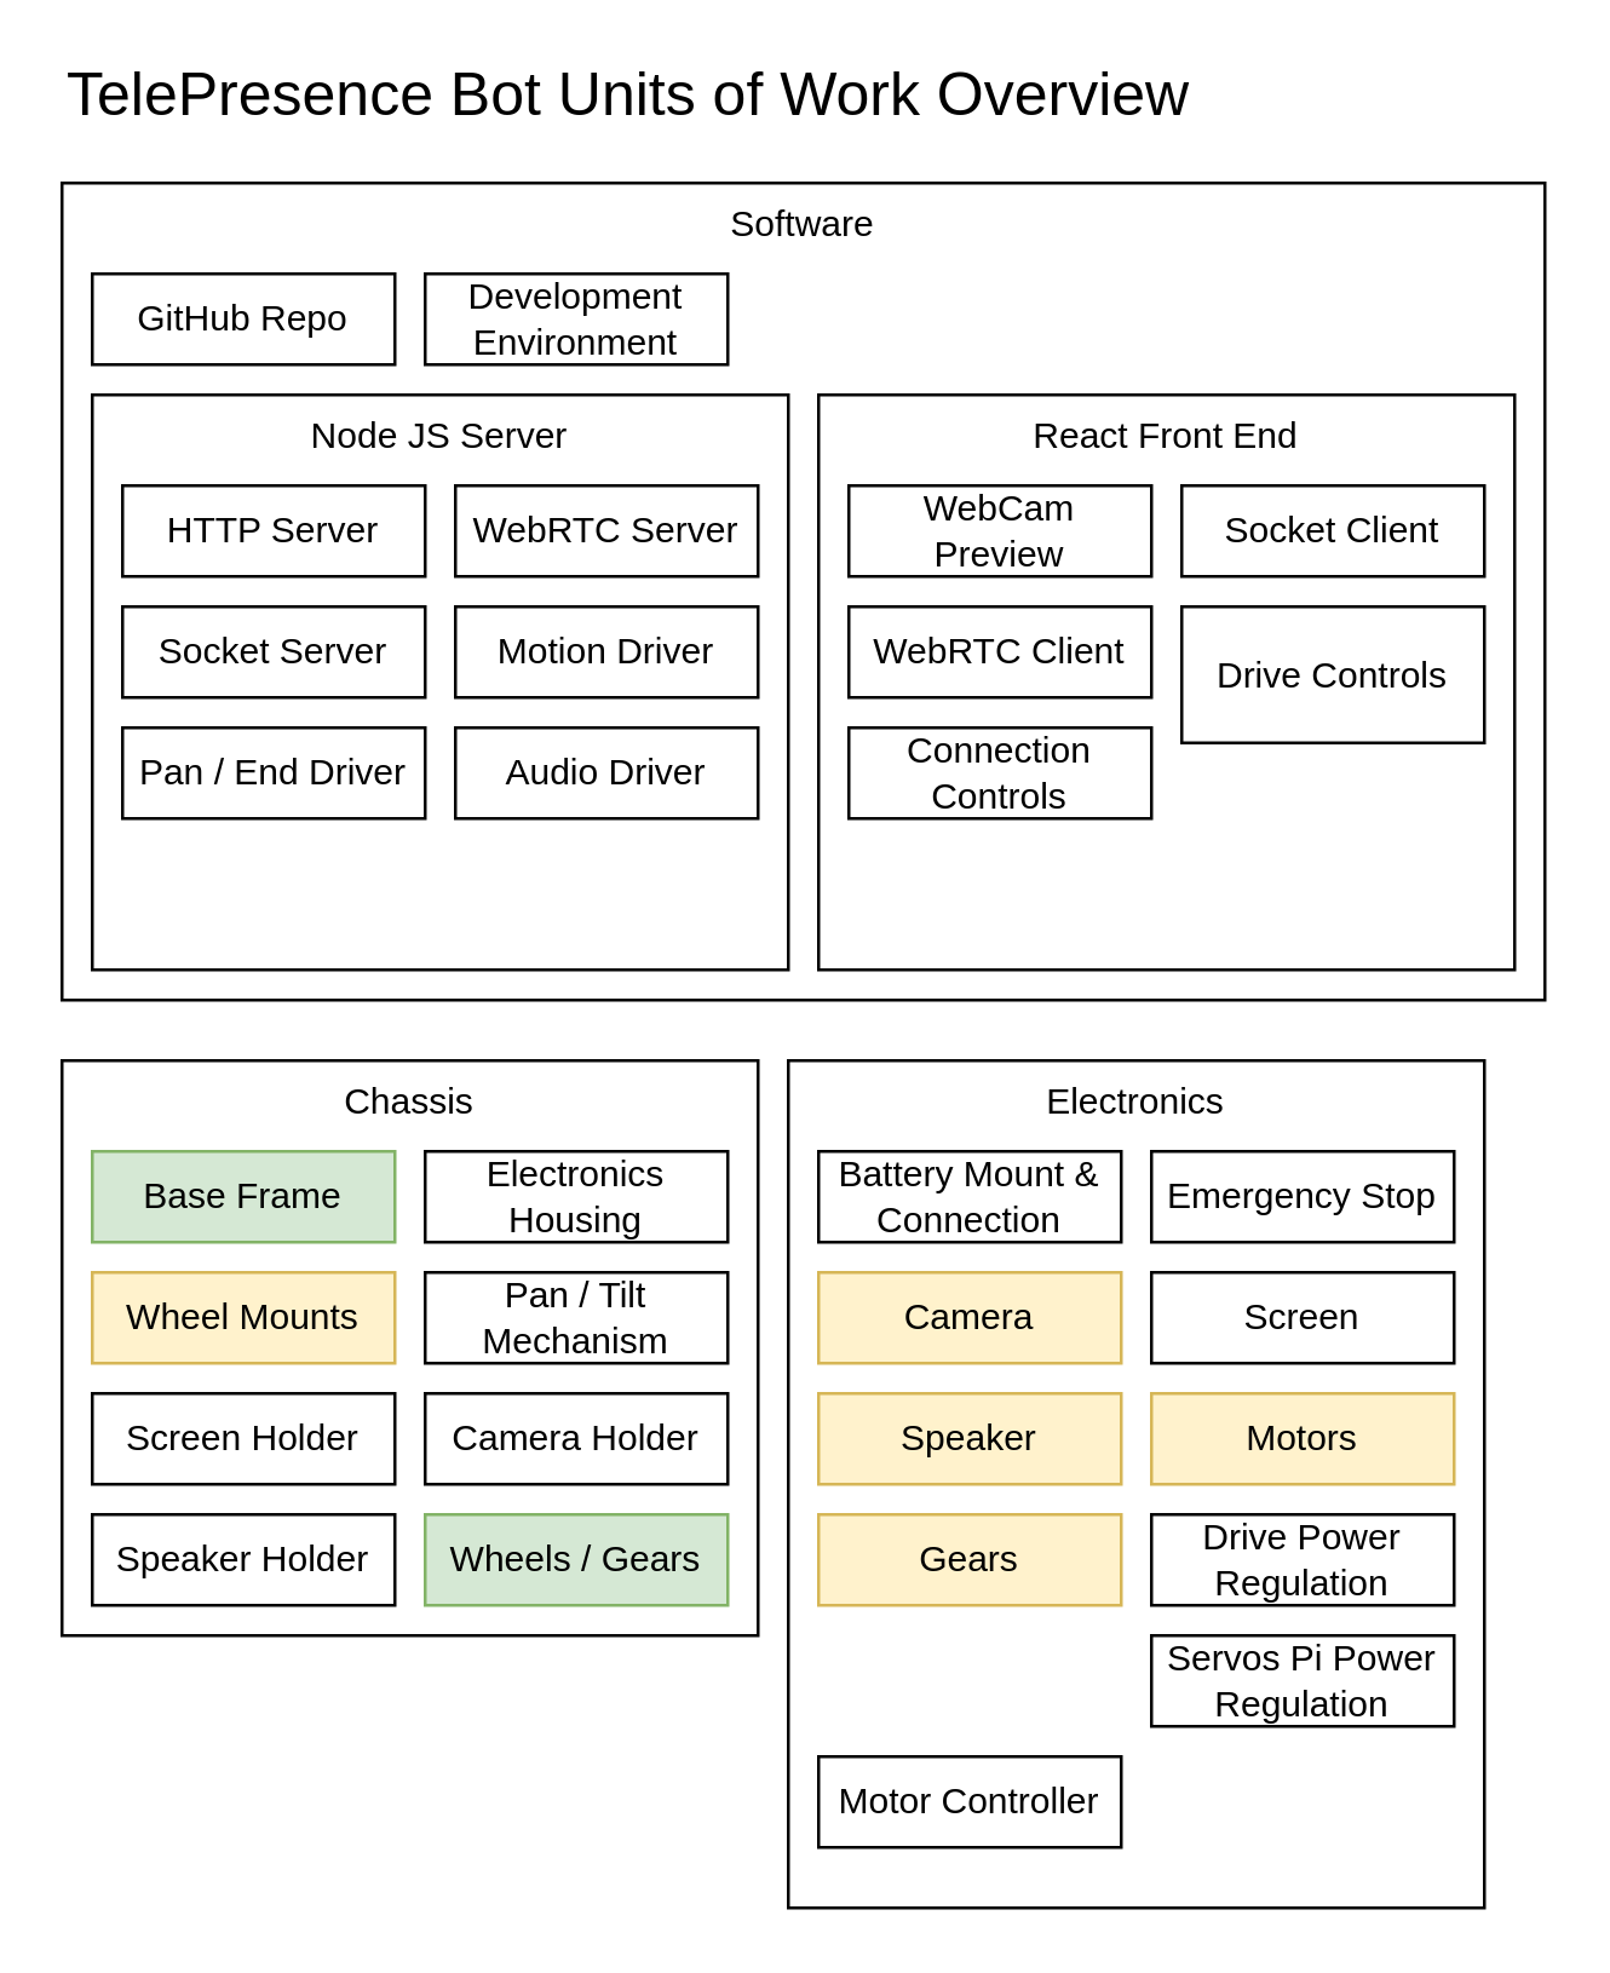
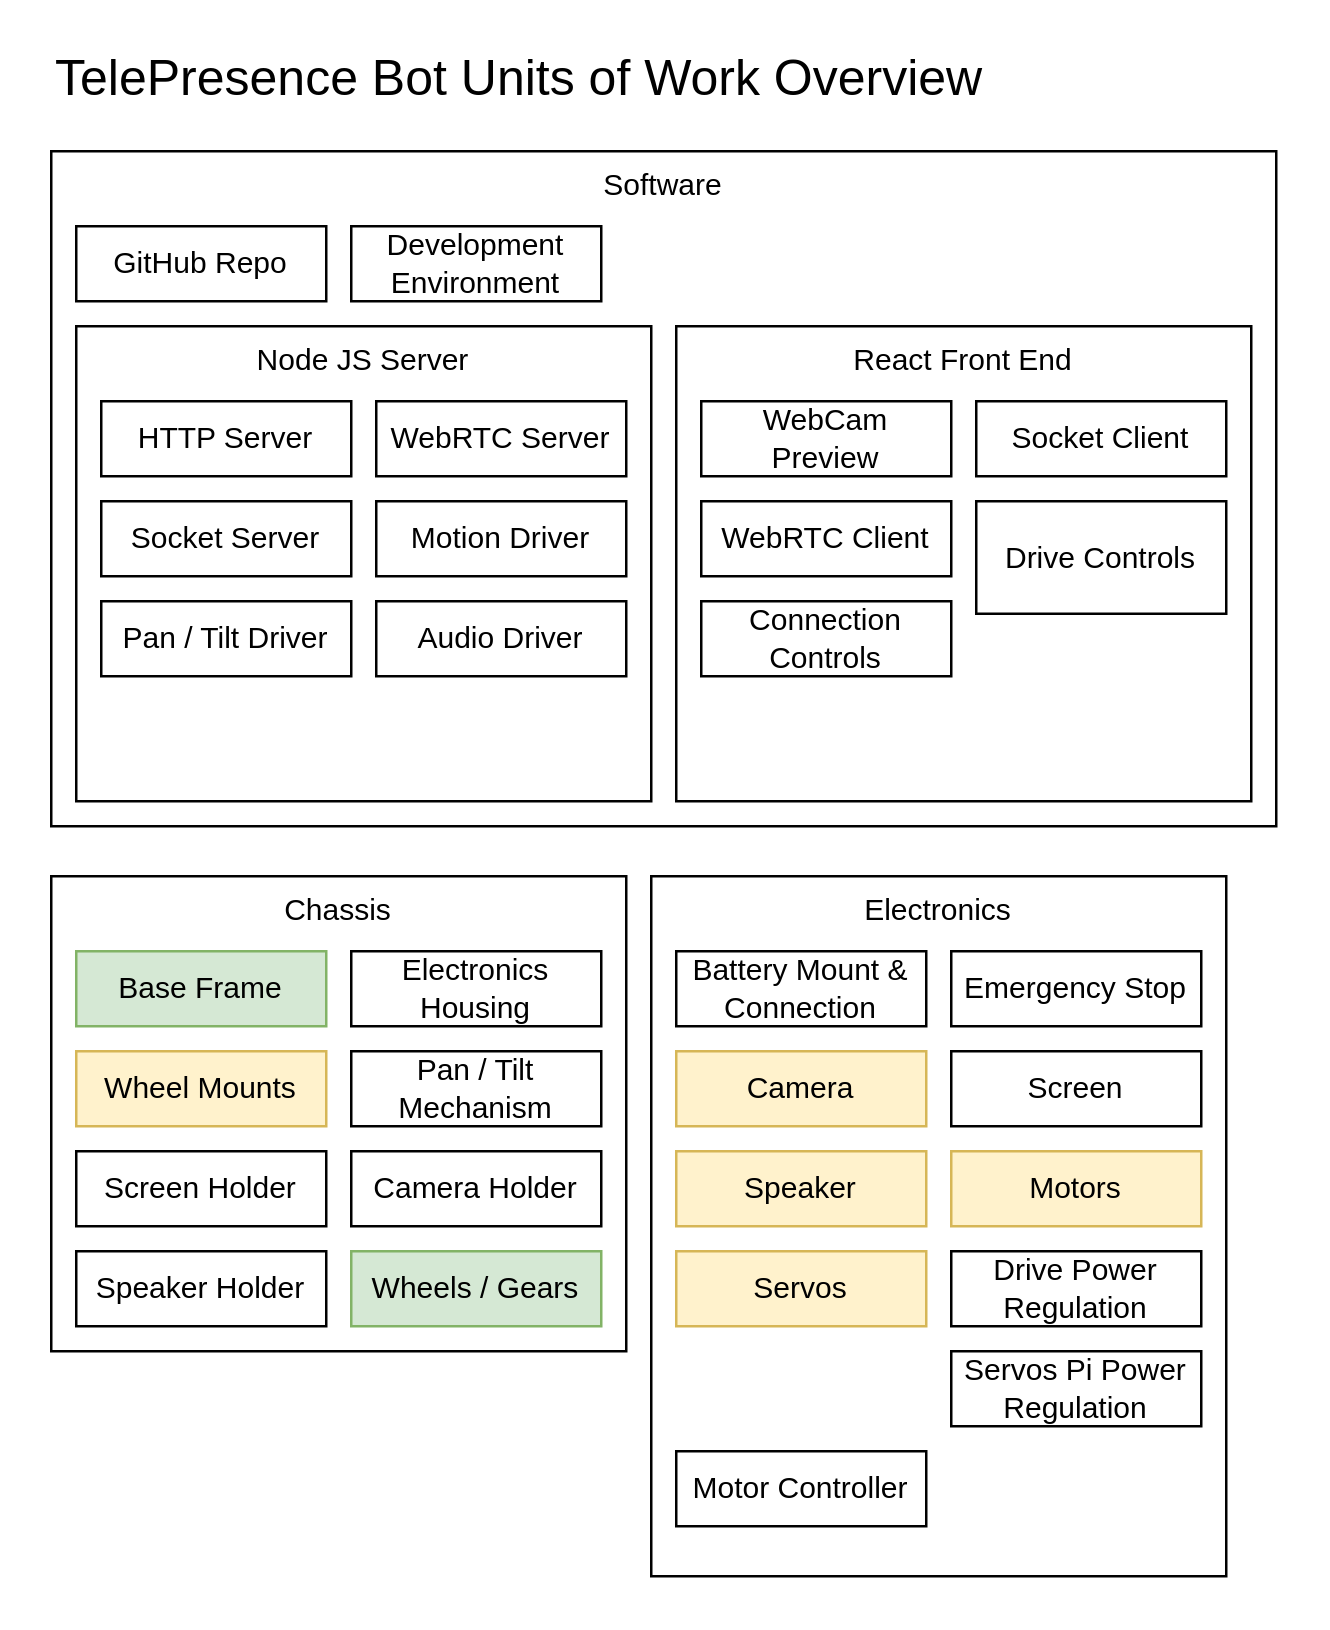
- <mxCell id="34" value="Pan / End Driver" style="rounded=0;whiteSpace=wrap;html=1;" vertex="1" parent="31"><mxGeometry x="10" y="110" width="100" height="30" as="geometry" /></mxCell>
+ <mxCell id="34" value="Pan / Tilt Driver" style="rounded=0;whiteSpace=wrap;html=1;" vertex="1" parent="31"><mxGeometry x="10" y="110" width="100" height="30" as="geometry" /></mxCell>
- <mxCell id="19" value="Gears" style="rounded=0;whiteSpace=wrap;html=1;fillColor=#fff2cc;strokeColor=#d6b656;" vertex="1" parent="1"><mxGeometry x="270" y="500" width="100" height="30" as="geometry" /></mxCell>
+ <mxCell id="19" value="Servos" style="rounded=0;whiteSpace=wrap;html=1;fillColor=#fff2cc;strokeColor=#d6b656;" vertex="1" parent="1"><mxGeometry x="270" y="500" width="100" height="30" as="geometry" /></mxCell>
